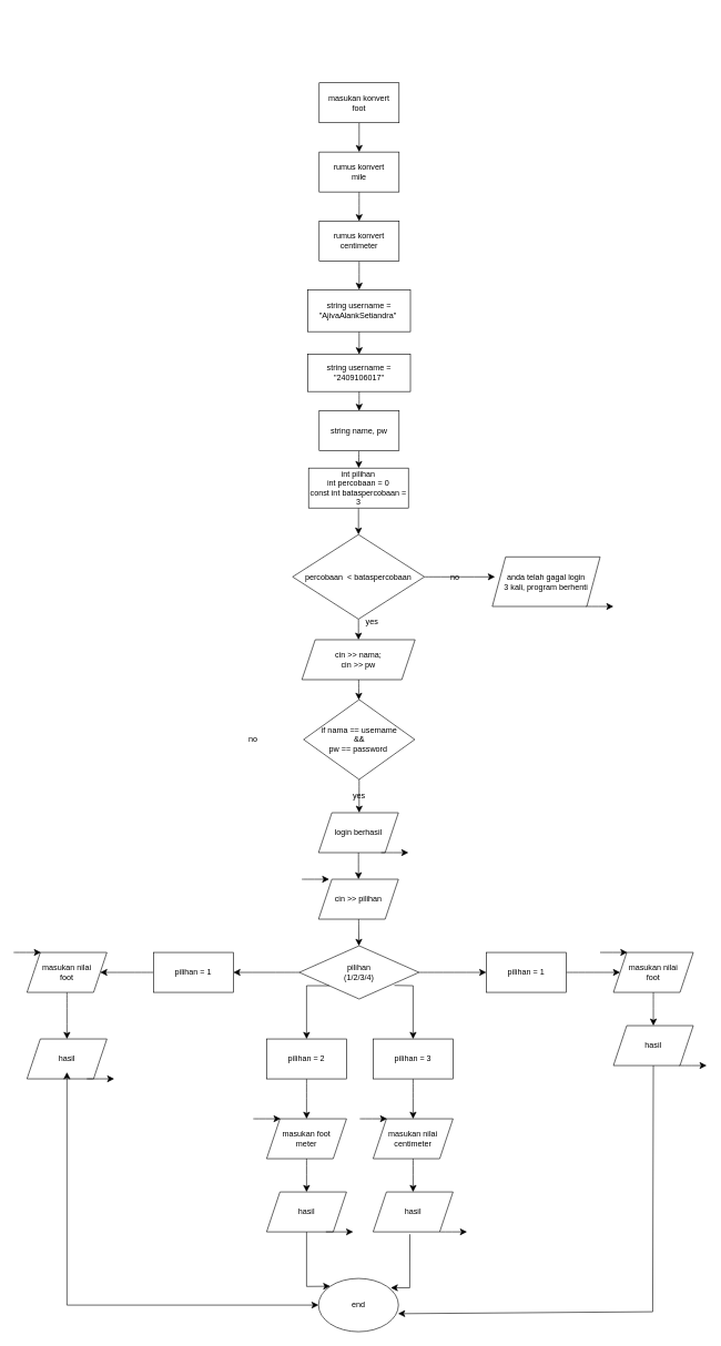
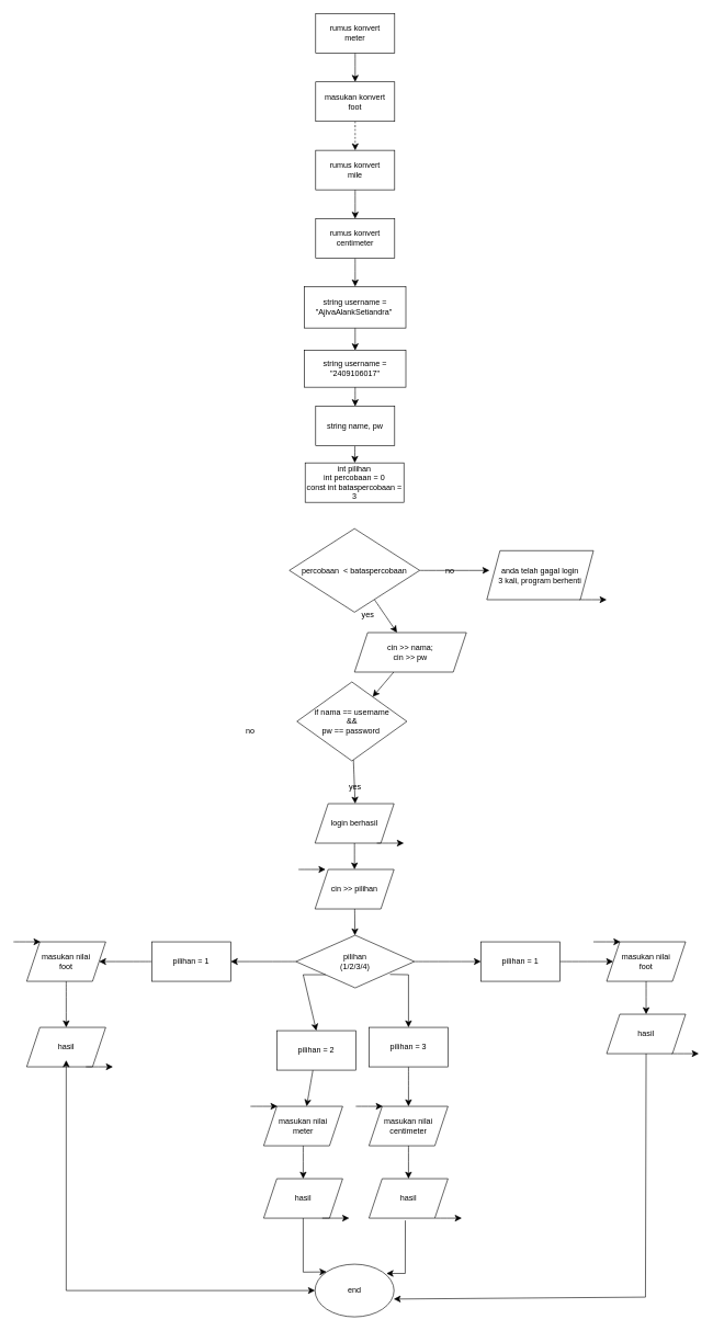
+ <mxCell id="5" value="rumus konvert&lt;div&gt;meter&lt;/div&gt;" style="rounded=0;whiteSpace=wrap;html=1;" vertex="1" parent="1"><mxGeometry x="479" y="20" width="120" height="60" as="geometry" /></mxCell>
+ <mxCell id="4" value="" style="edgeStyle=none;curved=1;rounded=0;orthogonalLoop=1;jettySize=auto;html=1;fontSize=12;startSize=8;endSize=8;" edge="1" parent="1" source="5" target="7"><mxGeometry relative="1" as="geometry" /></mxCell>
- <mxCell id="6" value="" style="edgeStyle=none;curved=1;rounded=0;orthogonalLoop=1;jettySize=auto;html=1;fontSize=12;startSize=8;endSize=8;" edge="1" parent="1" source="7" target="9"><mxGeometry relative="1" as="geometry" /></mxCell>
+ <mxCell id="6" value="" style="edgeStyle=none;curved=1;rounded=0;orthogonalLoop=1;jettySize=auto;html=1;fontSize=12;startSize=8;endSize=8;dashed=1;" edge="1" parent="1" source="7" target="9"><mxGeometry relative="1" as="geometry" /></mxCell>
- <mxCell id="18" value="" style="edgeStyle=none;curved=1;rounded=0;orthogonalLoop=1;jettySize=auto;html=1;fontSize=12;startSize=8;endSize=8;" edge="1" parent="1" source="19" target="23"><mxGeometry relative="1" as="geometry" /></mxCell>
- <mxCell id="30" value="cin &amp;gt;&amp;gt; nama;&lt;div&gt;cin &amp;gt;&amp;gt; pw&lt;/div&gt;" style="shape=parallelogram;perimeter=parallelogramPerimeter;whiteSpace=wrap;html=1;fixedSize=1;" vertex="1" parent="1"><mxGeometry x="453" y="961" width="170" height="60" as="geometry" /></mxCell>
+ <mxCell id="30" value="cin &amp;gt;&amp;gt; nama;&lt;div&gt;cin &amp;gt;&amp;gt; pw&lt;/div&gt;" style="shape=parallelogram;perimeter=parallelogramPerimeter;whiteSpace=wrap;html=1;fixedSize=1;" vertex="1" parent="1"><mxGeometry x="538" y="961" width="170" height="60" as="geometry" /></mxCell>
- <mxCell id="14" value="if nama == username&lt;div&gt;&amp;amp;&amp;amp;&lt;/div&gt;&lt;div&gt;pw == password&amp;nbsp;&lt;/div&gt;" style="rhombus;whiteSpace=wrap;html=1;" vertex="1" parent="1"><mxGeometry x="455.5" y="1051" width="167" height="120" as="geometry" /></mxCell>
+ <mxCell id="14" value="if nama == username&lt;div&gt;&amp;amp;&amp;amp;&lt;/div&gt;&lt;div&gt;pw == password&amp;nbsp;&lt;/div&gt;" style="rhombus;whiteSpace=wrap;html=1;" vertex="1" parent="1"><mxGeometry x="450.5" y="1036" width="167" height="120" as="geometry" /></mxCell>
- <mxCell id="49" value="pilihan = 2" style="rounded=0;whiteSpace=wrap;html=1;" vertex="1" parent="1"><mxGeometry x="400" y="1561" width="120" height="60" as="geometry" /></mxCell>
+ <mxCell id="49" value="pilihan = 2" style="rounded=0;whiteSpace=wrap;html=1;" vertex="1" parent="1"><mxGeometry x="420" y="1566" width="120" height="60" as="geometry" /></mxCell>
- <mxCell id="52" value="masukan foot&lt;div&gt;meter&lt;/div&gt;" style="shape=parallelogram;perimeter=parallelogramPerimeter;whiteSpace=wrap;html=1;fixedSize=1;" vertex="1" parent="1"><mxGeometry x="400" y="1681" width="120" height="60" as="geometry" /></mxCell>
+ <mxCell id="52" value="masukan nilai&lt;div&gt;meter&lt;/div&gt;" style="shape=parallelogram;perimeter=parallelogramPerimeter;whiteSpace=wrap;html=1;fixedSize=1;" vertex="1" parent="1"><mxGeometry x="400" y="1681" width="120" height="60" as="geometry" /></mxCell>
